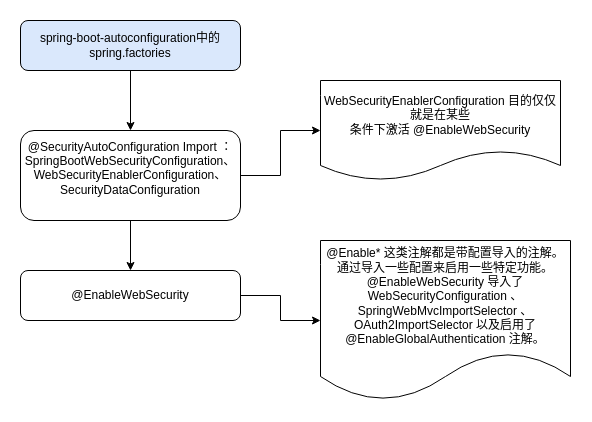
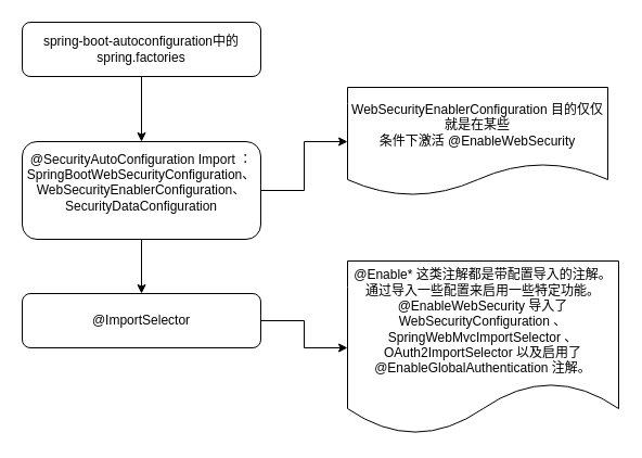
- <mxCell id="3" value="spring-boot-autoconfiguration中的spring.factories" style="rounded=1;whiteSpace=wrap;html=1;fillColor=#dae8fc;" vertex="1" parent="1"><mxGeometry x="20" y="20" width="220" height="50" as="geometry" /></mxCell>
+ <mxCell id="3" value="spring-boot-autoconfiguration中的spring.factories" style="rounded=1;whiteSpace=wrap;html=1;" vertex="1" parent="1"><mxGeometry x="20" y="20" width="220" height="50" as="geometry" /></mxCell>
- <mxCell id="8" value="@EnableWebSecurity" style="rounded=1;whiteSpace=wrap;html=1;" vertex="1" parent="1"><mxGeometry x="20" y="270" width="220" height="50" as="geometry" /></mxCell>
+ <mxCell id="8" value="@ImportSelector" style="rounded=1;whiteSpace=wrap;html=1;" vertex="1" parent="1"><mxGeometry x="20" y="270" width="220" height="50" as="geometry" /></mxCell>
